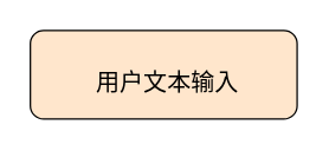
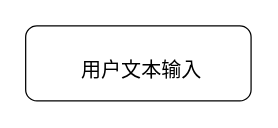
- <mxCell id="2" value="&lt;p style=&quot;line-height: 32px; text-indent: 1.13cm; margin-bottom: 0cm; direction: ltr; background: transparent; font-family: 仿宋_GB2312;&quot; class=&quot;cjk&quot;&gt;&lt;font style=&quot;font-size: 16px;&quot;&gt;用户文本输入&lt;/font&gt;&lt;/p&gt;" style="rounded=1;whiteSpace=wrap;html=1;align=left;fillColor=#ffe6cc;" vertex="1" parent="1"><mxGeometry x="20" y="20" width="180" height="60" as="geometry" /></mxCell>
+ <mxCell id="2" value="&lt;p style=&quot;line-height: 32px; text-indent: 1.13cm; margin-bottom: 0cm; direction: ltr; background: transparent; font-family: 仿宋_GB2312;&quot; class=&quot;cjk&quot;&gt;&lt;font style=&quot;font-size: 16px;&quot;&gt;用户文本输入&lt;/font&gt;&lt;/p&gt;" style="rounded=1;whiteSpace=wrap;html=1;align=left;" vertex="1" parent="1"><mxGeometry x="20" y="20" width="180" height="60" as="geometry" /></mxCell>
